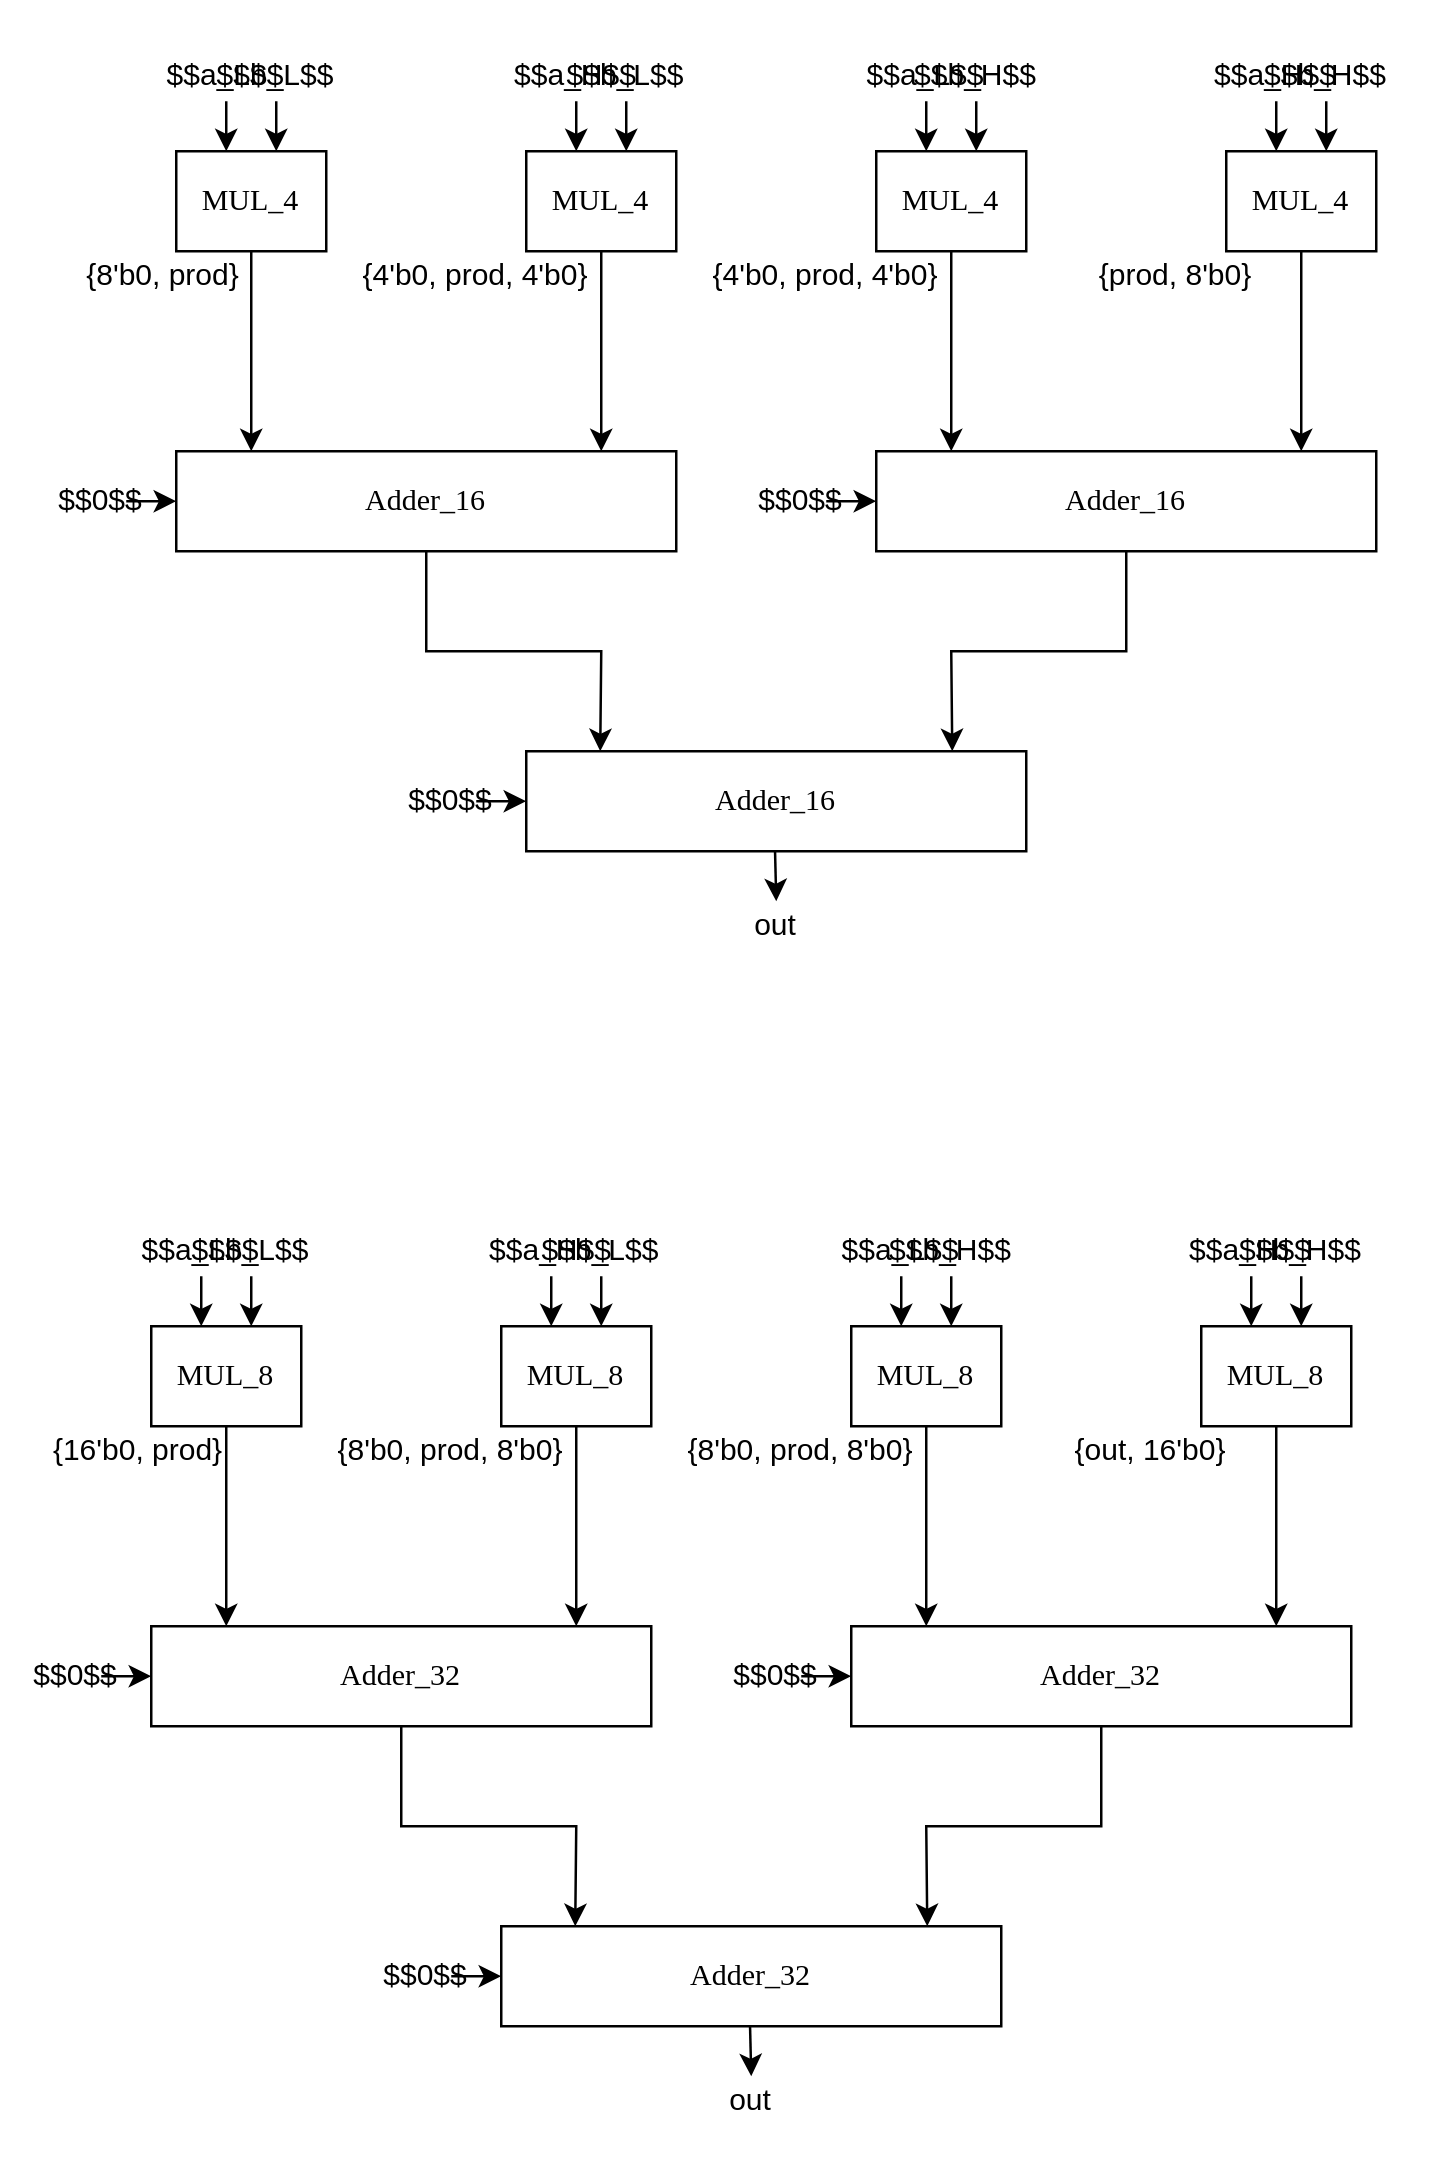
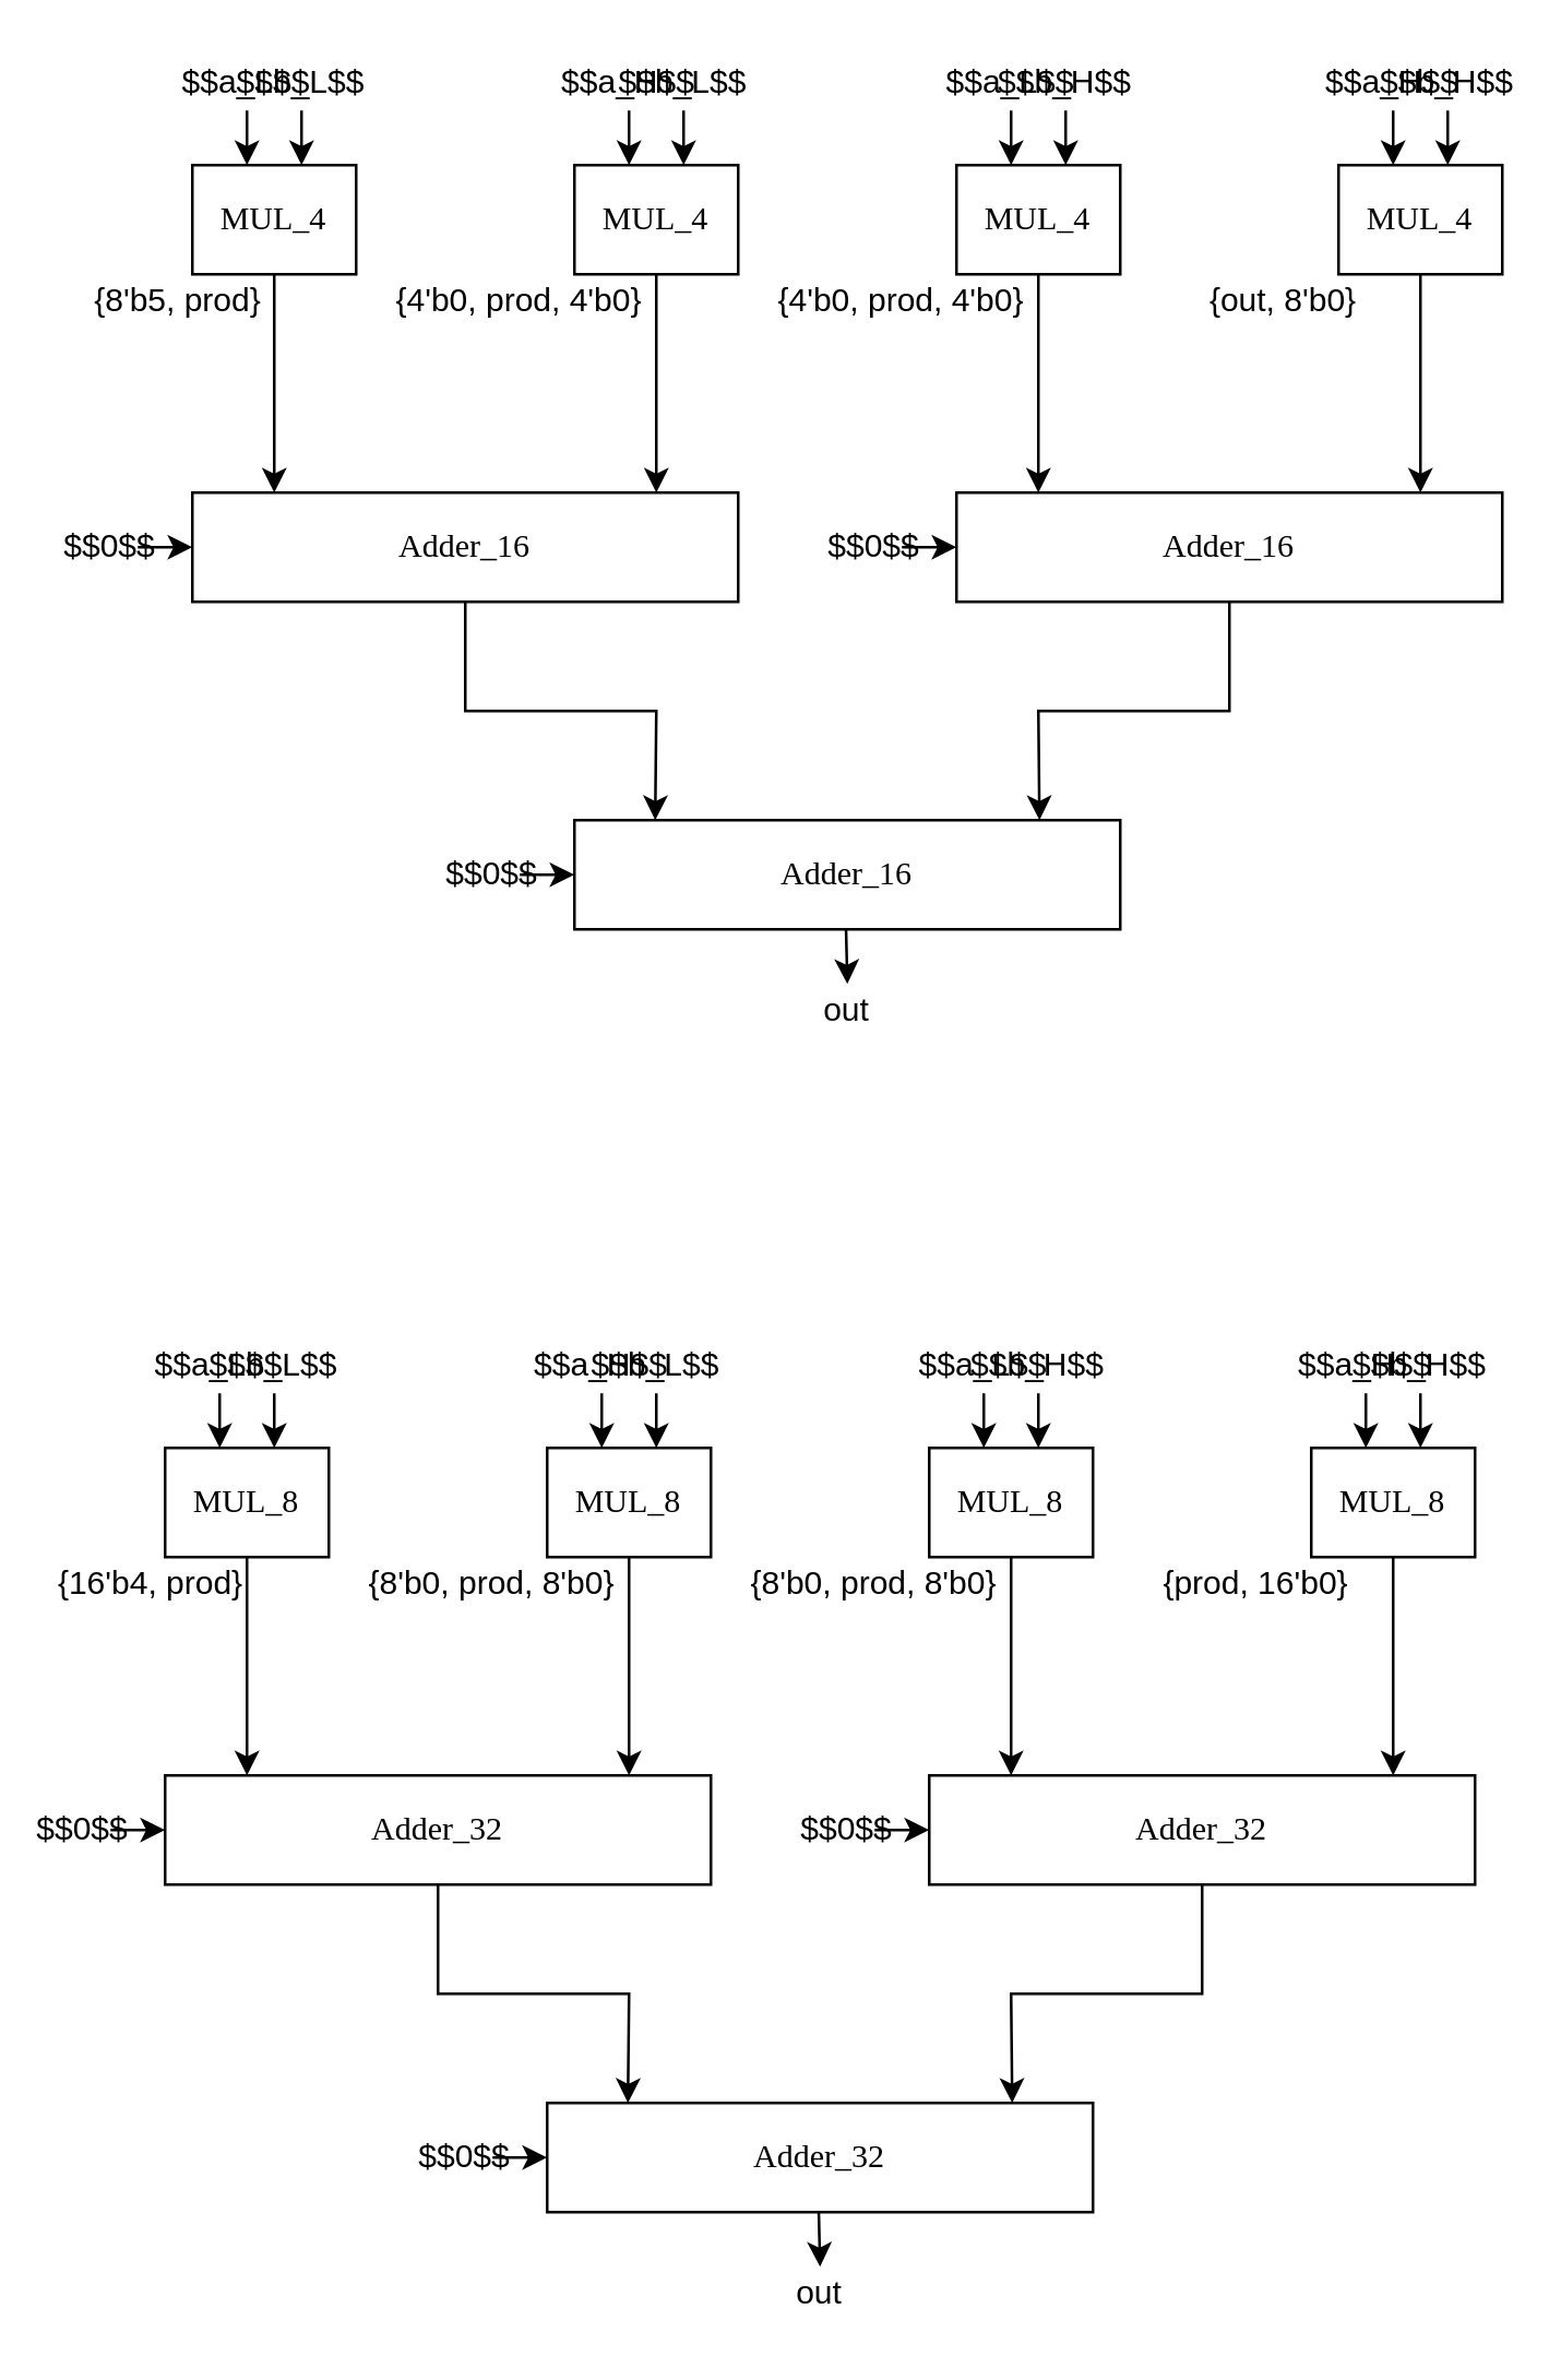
- <mxCell id="25" value="{8'b0, prod}" style="text;html=1;align=center;verticalAlign=middle;whiteSpace=wrap;rounded=0;" vertex="1" parent="1"><mxGeometry x="30" y="100" width="70" height="20" as="geometry" /></mxCell>
+ <mxCell id="25" value="{8'b5, prod}" style="text;html=1;align=center;verticalAlign=middle;whiteSpace=wrap;rounded=0;" vertex="1" parent="1"><mxGeometry x="30" y="100" width="70" height="20" as="geometry" /></mxCell>
- <mxCell id="32" value="{prod, 8'b0}" style="text;html=1;align=center;verticalAlign=middle;whiteSpace=wrap;rounded=0;" vertex="1" parent="1"><mxGeometry x="420" y="100" width="100" height="20" as="geometry" /></mxCell>
+ <mxCell id="32" value="{out, 8'b0}" style="text;html=1;align=center;verticalAlign=middle;whiteSpace=wrap;rounded=0;" vertex="1" parent="1"><mxGeometry x="420" y="100" width="100" height="20" as="geometry" /></mxCell>
- <mxCell id="66" value="{16'b0, prod}" style="text;html=1;align=center;verticalAlign=middle;whiteSpace=wrap;rounded=0;" vertex="1" parent="1"><mxGeometry x="20" y="570" width="70" height="20" as="geometry" /></mxCell>
+ <mxCell id="66" value="{16'b4, prod}" style="text;html=1;align=center;verticalAlign=middle;whiteSpace=wrap;rounded=0;" vertex="1" parent="1"><mxGeometry x="20" y="570" width="70" height="20" as="geometry" /></mxCell>
- <mxCell id="73" value="{out, 16'b0}" style="text;html=1;align=center;verticalAlign=middle;whiteSpace=wrap;rounded=0;" vertex="1" parent="1"><mxGeometry x="410" y="570" width="100" height="20" as="geometry" /></mxCell>
+ <mxCell id="73" value="{prod, 16'b0}" style="text;html=1;align=center;verticalAlign=middle;whiteSpace=wrap;rounded=0;" vertex="1" parent="1"><mxGeometry x="410" y="570" width="100" height="20" as="geometry" /></mxCell>
